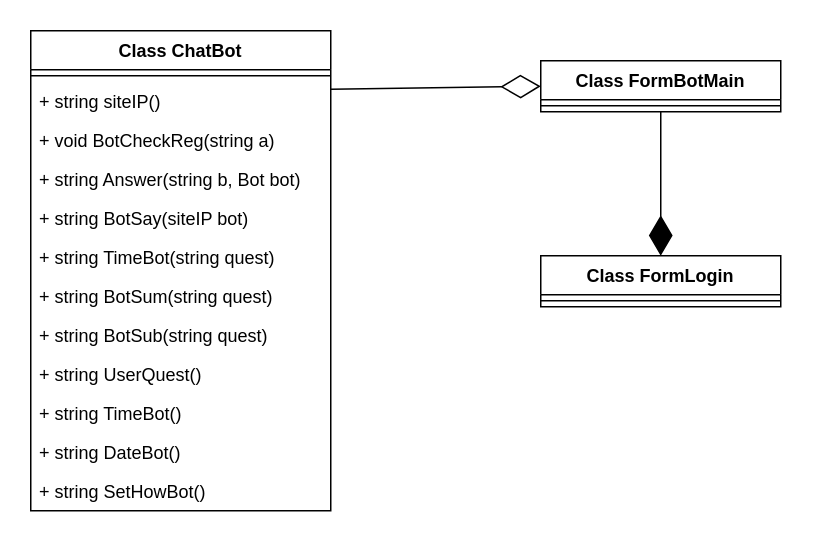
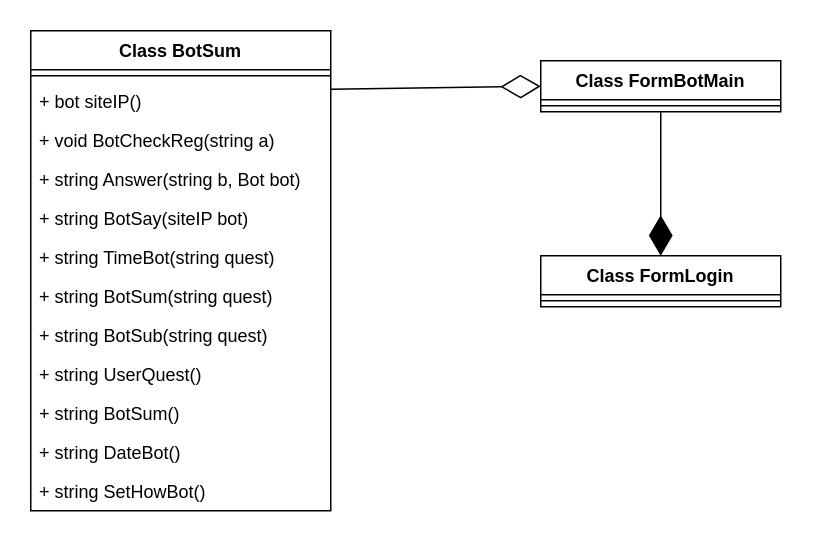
- <mxCell id="3" value="Class ChatBot" style="swimlane;fontStyle=1;align=center;verticalAlign=top;childLayout=stackLayout;horizontal=1;startSize=26;horizontalStack=0;resizeParent=1;resizeParentMax=0;resizeLast=0;collapsible=1;marginBottom=0;" parent="1" vertex="1"><mxGeometry x="20" y="20" width="200" height="320" as="geometry" /></mxCell>
+ <mxCell id="3" value="Class BotSum" style="swimlane;fontStyle=1;align=center;verticalAlign=top;childLayout=stackLayout;horizontal=1;startSize=26;horizontalStack=0;resizeParent=1;resizeParentMax=0;resizeLast=0;collapsible=1;marginBottom=0;" parent="1" vertex="1"><mxGeometry x="20" y="20" width="200" height="320" as="geometry" /></mxCell>
- <mxCell id="5" value="+ string siteIP()" style="text;strokeColor=none;fillColor=none;align=left;verticalAlign=top;spacingLeft=4;spacingRight=4;overflow=hidden;rotatable=0;points=[[0,0.5],[1,0.5]];portConstraint=eastwest;" parent="3" vertex="1"><mxGeometry y="34" width="200" height="26" as="geometry" /></mxCell>
+ <mxCell id="5" value="+ bot siteIP()" style="text;strokeColor=none;fillColor=none;align=left;verticalAlign=top;spacingLeft=4;spacingRight=4;overflow=hidden;rotatable=0;points=[[0,0.5],[1,0.5]];portConstraint=eastwest;" parent="3" vertex="1"><mxGeometry y="34" width="200" height="26" as="geometry" /></mxCell>
- <mxCell id="13" value="+ string TimeBot()" style="text;strokeColor=none;fillColor=none;align=left;verticalAlign=top;spacingLeft=4;spacingRight=4;overflow=hidden;rotatable=0;points=[[0,0.5],[1,0.5]];portConstraint=eastwest;" vertex="1" parent="3"><mxGeometry y="242" width="200" height="26" as="geometry" /></mxCell>
+ <mxCell id="13" value="+ string BotSum()" style="text;strokeColor=none;fillColor=none;align=left;verticalAlign=top;spacingLeft=4;spacingRight=4;overflow=hidden;rotatable=0;points=[[0,0.5],[1,0.5]];portConstraint=eastwest;" vertex="1" parent="3"><mxGeometry y="242" width="200" height="26" as="geometry" /></mxCell>
